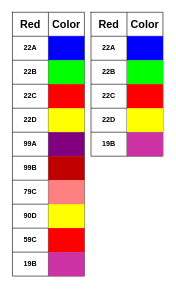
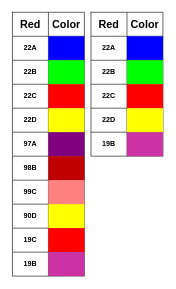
- <mxCell id="38" value="&lt;b&gt;99A&lt;/b&gt;" style="shape=partialRectangle;html=1;whiteSpace=wrap;connectable=0;strokeColor=inherit;overflow=hidden;fillColor=none;top=0;left=0;bottom=0;right=0;pointerEvents=1;" vertex="1" parent="37"><mxGeometry width="60" height="40" as="geometry"><mxRectangle width="60" height="40" as="alternateBounds" /></mxGeometry></mxCell>
+ <mxCell id="38" value="&lt;b&gt;97A&lt;/b&gt;" style="shape=partialRectangle;html=1;whiteSpace=wrap;connectable=0;strokeColor=inherit;overflow=hidden;fillColor=none;top=0;left=0;bottom=0;right=0;pointerEvents=1;" vertex="1" parent="37"><mxGeometry width="60" height="40" as="geometry"><mxRectangle width="60" height="40" as="alternateBounds" /></mxGeometry></mxCell>
- <mxCell id="41" value="&lt;b&gt;99B&lt;/b&gt;" style="shape=partialRectangle;html=1;whiteSpace=wrap;connectable=0;strokeColor=inherit;overflow=hidden;fillColor=none;top=0;left=0;bottom=0;right=0;pointerEvents=1;" vertex="1" parent="40"><mxGeometry width="60" height="40" as="geometry"><mxRectangle width="60" height="40" as="alternateBounds" /></mxGeometry></mxCell>
+ <mxCell id="41" value="&lt;b&gt;98B&lt;/b&gt;" style="shape=partialRectangle;html=1;whiteSpace=wrap;connectable=0;strokeColor=inherit;overflow=hidden;fillColor=none;top=0;left=0;bottom=0;right=0;pointerEvents=1;" vertex="1" parent="40"><mxGeometry width="60" height="40" as="geometry"><mxRectangle width="60" height="40" as="alternateBounds" /></mxGeometry></mxCell>
- <mxCell id="44" value="&lt;b&gt;79C&lt;/b&gt;" style="shape=partialRectangle;html=1;whiteSpace=wrap;connectable=0;strokeColor=inherit;overflow=hidden;fillColor=none;top=0;left=0;bottom=0;right=0;pointerEvents=1;" vertex="1" parent="43"><mxGeometry width="60" height="40" as="geometry"><mxRectangle width="60" height="40" as="alternateBounds" /></mxGeometry></mxCell>
+ <mxCell id="44" value="&lt;b&gt;99C&lt;/b&gt;" style="shape=partialRectangle;html=1;whiteSpace=wrap;connectable=0;strokeColor=inherit;overflow=hidden;fillColor=none;top=0;left=0;bottom=0;right=0;pointerEvents=1;" vertex="1" parent="43"><mxGeometry width="60" height="40" as="geometry"><mxRectangle width="60" height="40" as="alternateBounds" /></mxGeometry></mxCell>
- <mxCell id="50" value="&lt;b&gt;59C&lt;/b&gt;" style="shape=partialRectangle;html=1;whiteSpace=wrap;connectable=0;strokeColor=inherit;overflow=hidden;fillColor=none;top=0;left=0;bottom=0;right=0;pointerEvents=1;" vertex="1" parent="49"><mxGeometry width="60" height="40" as="geometry"><mxRectangle width="60" height="40" as="alternateBounds" /></mxGeometry></mxCell>
+ <mxCell id="50" value="&lt;b&gt;19C&lt;/b&gt;" style="shape=partialRectangle;html=1;whiteSpace=wrap;connectable=0;strokeColor=inherit;overflow=hidden;fillColor=none;top=0;left=0;bottom=0;right=0;pointerEvents=1;" vertex="1" parent="49"><mxGeometry width="60" height="40" as="geometry"><mxRectangle width="60" height="40" as="alternateBounds" /></mxGeometry></mxCell>
